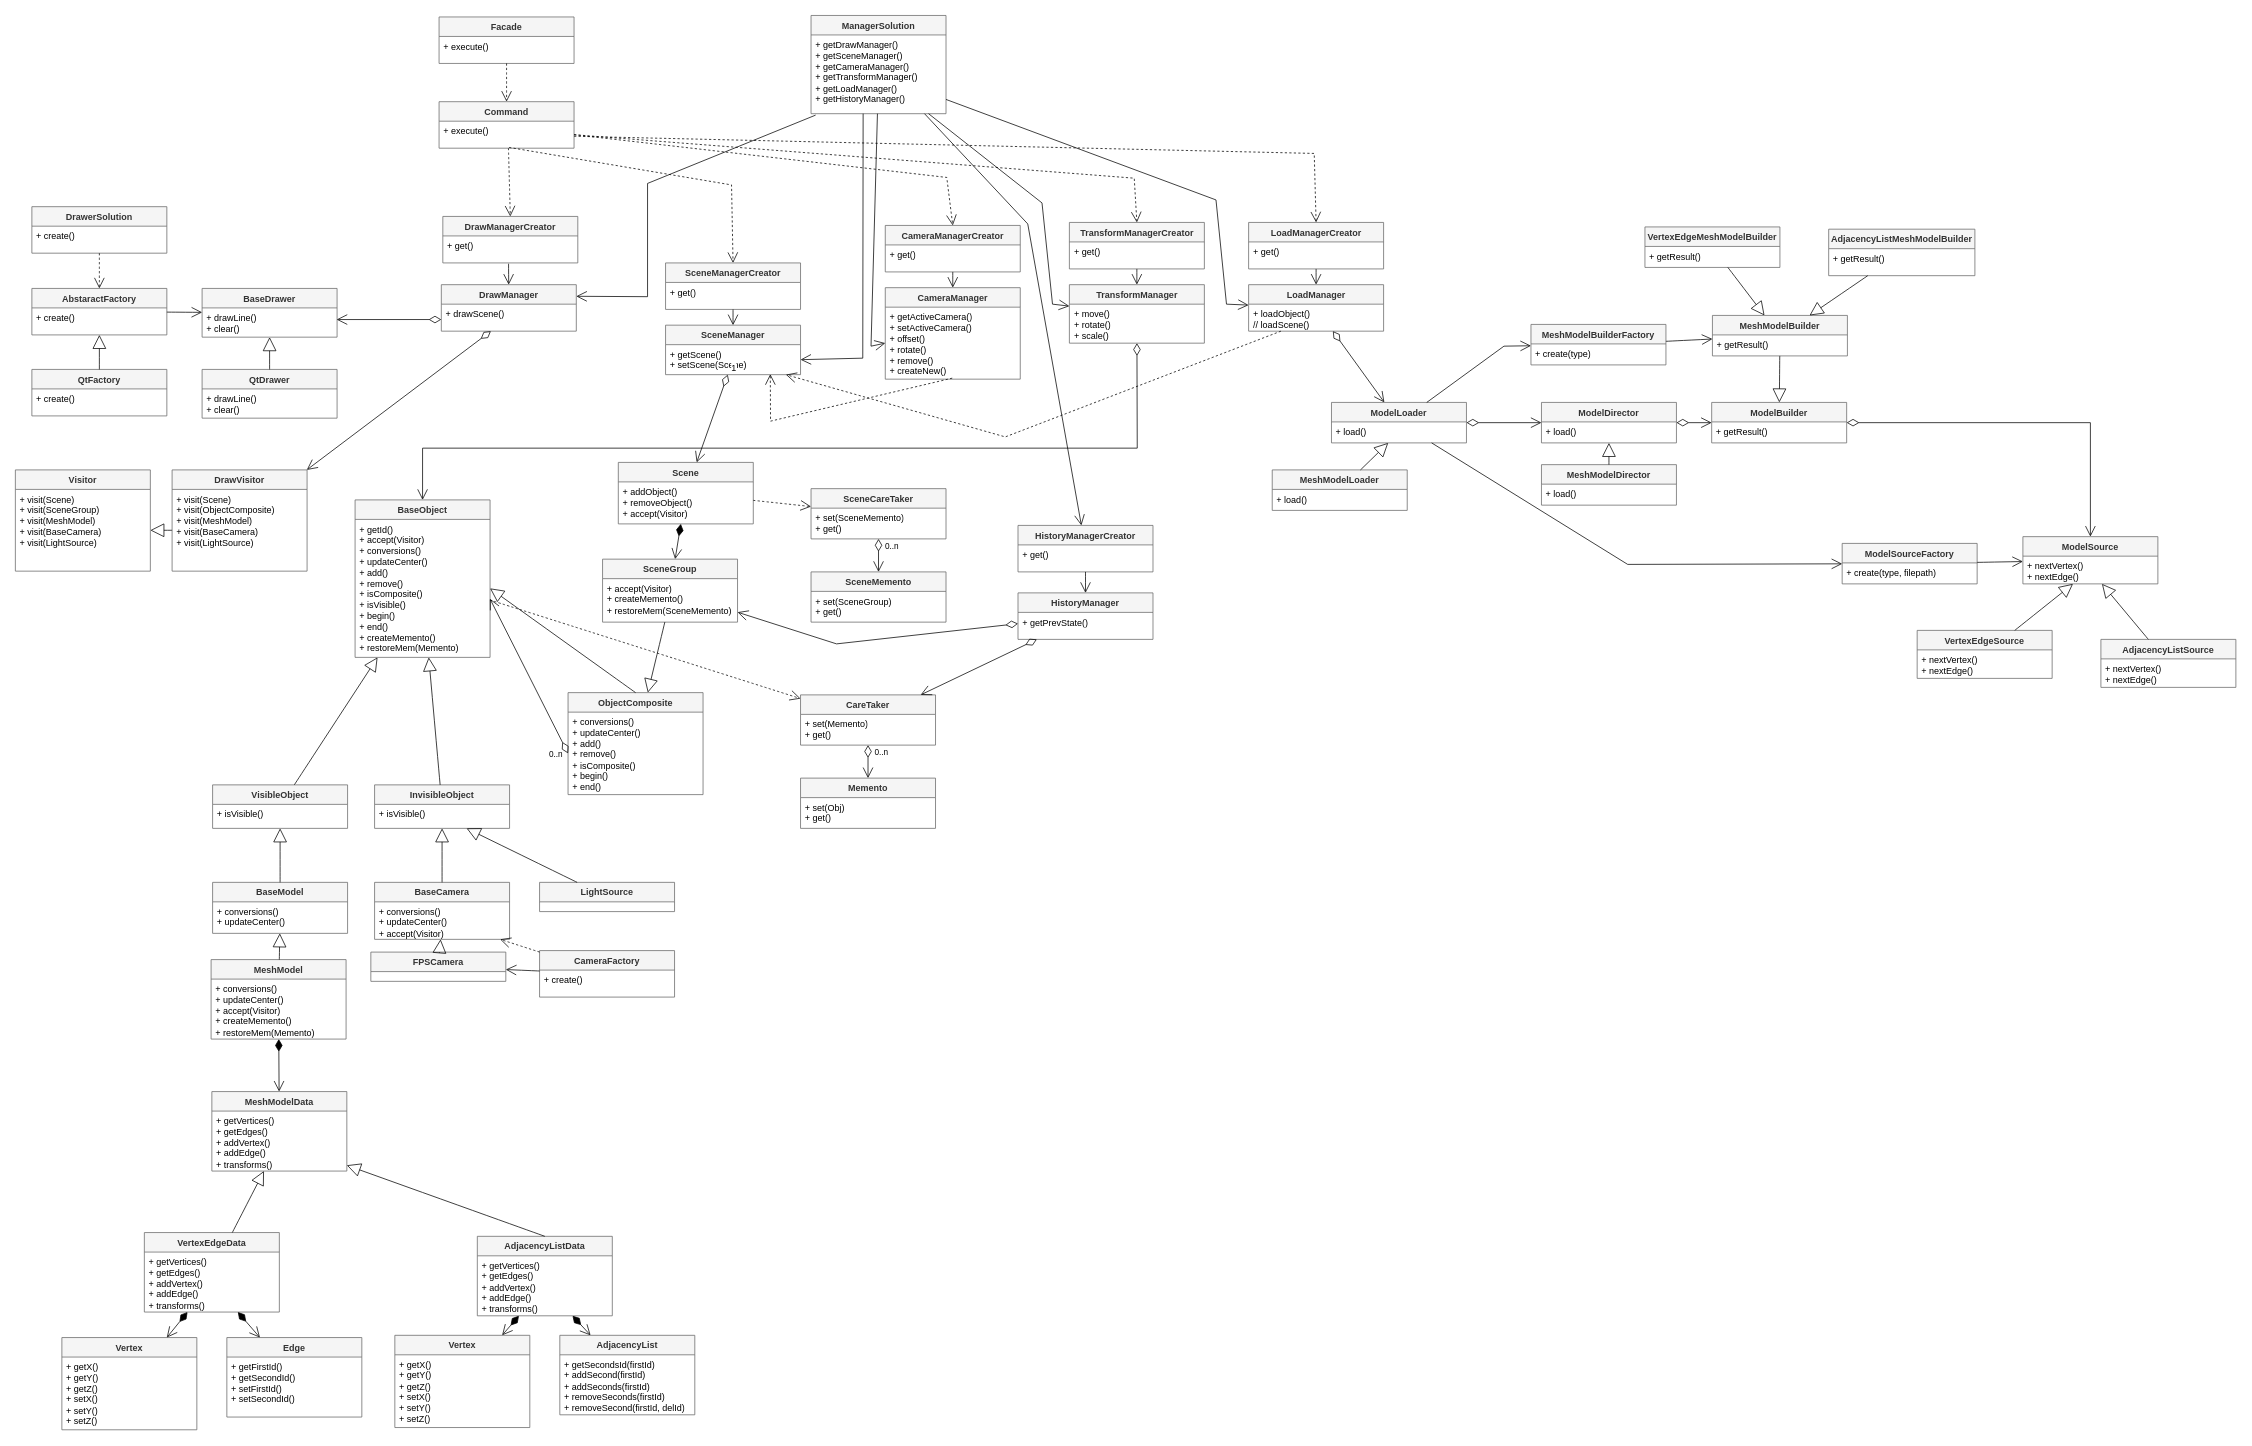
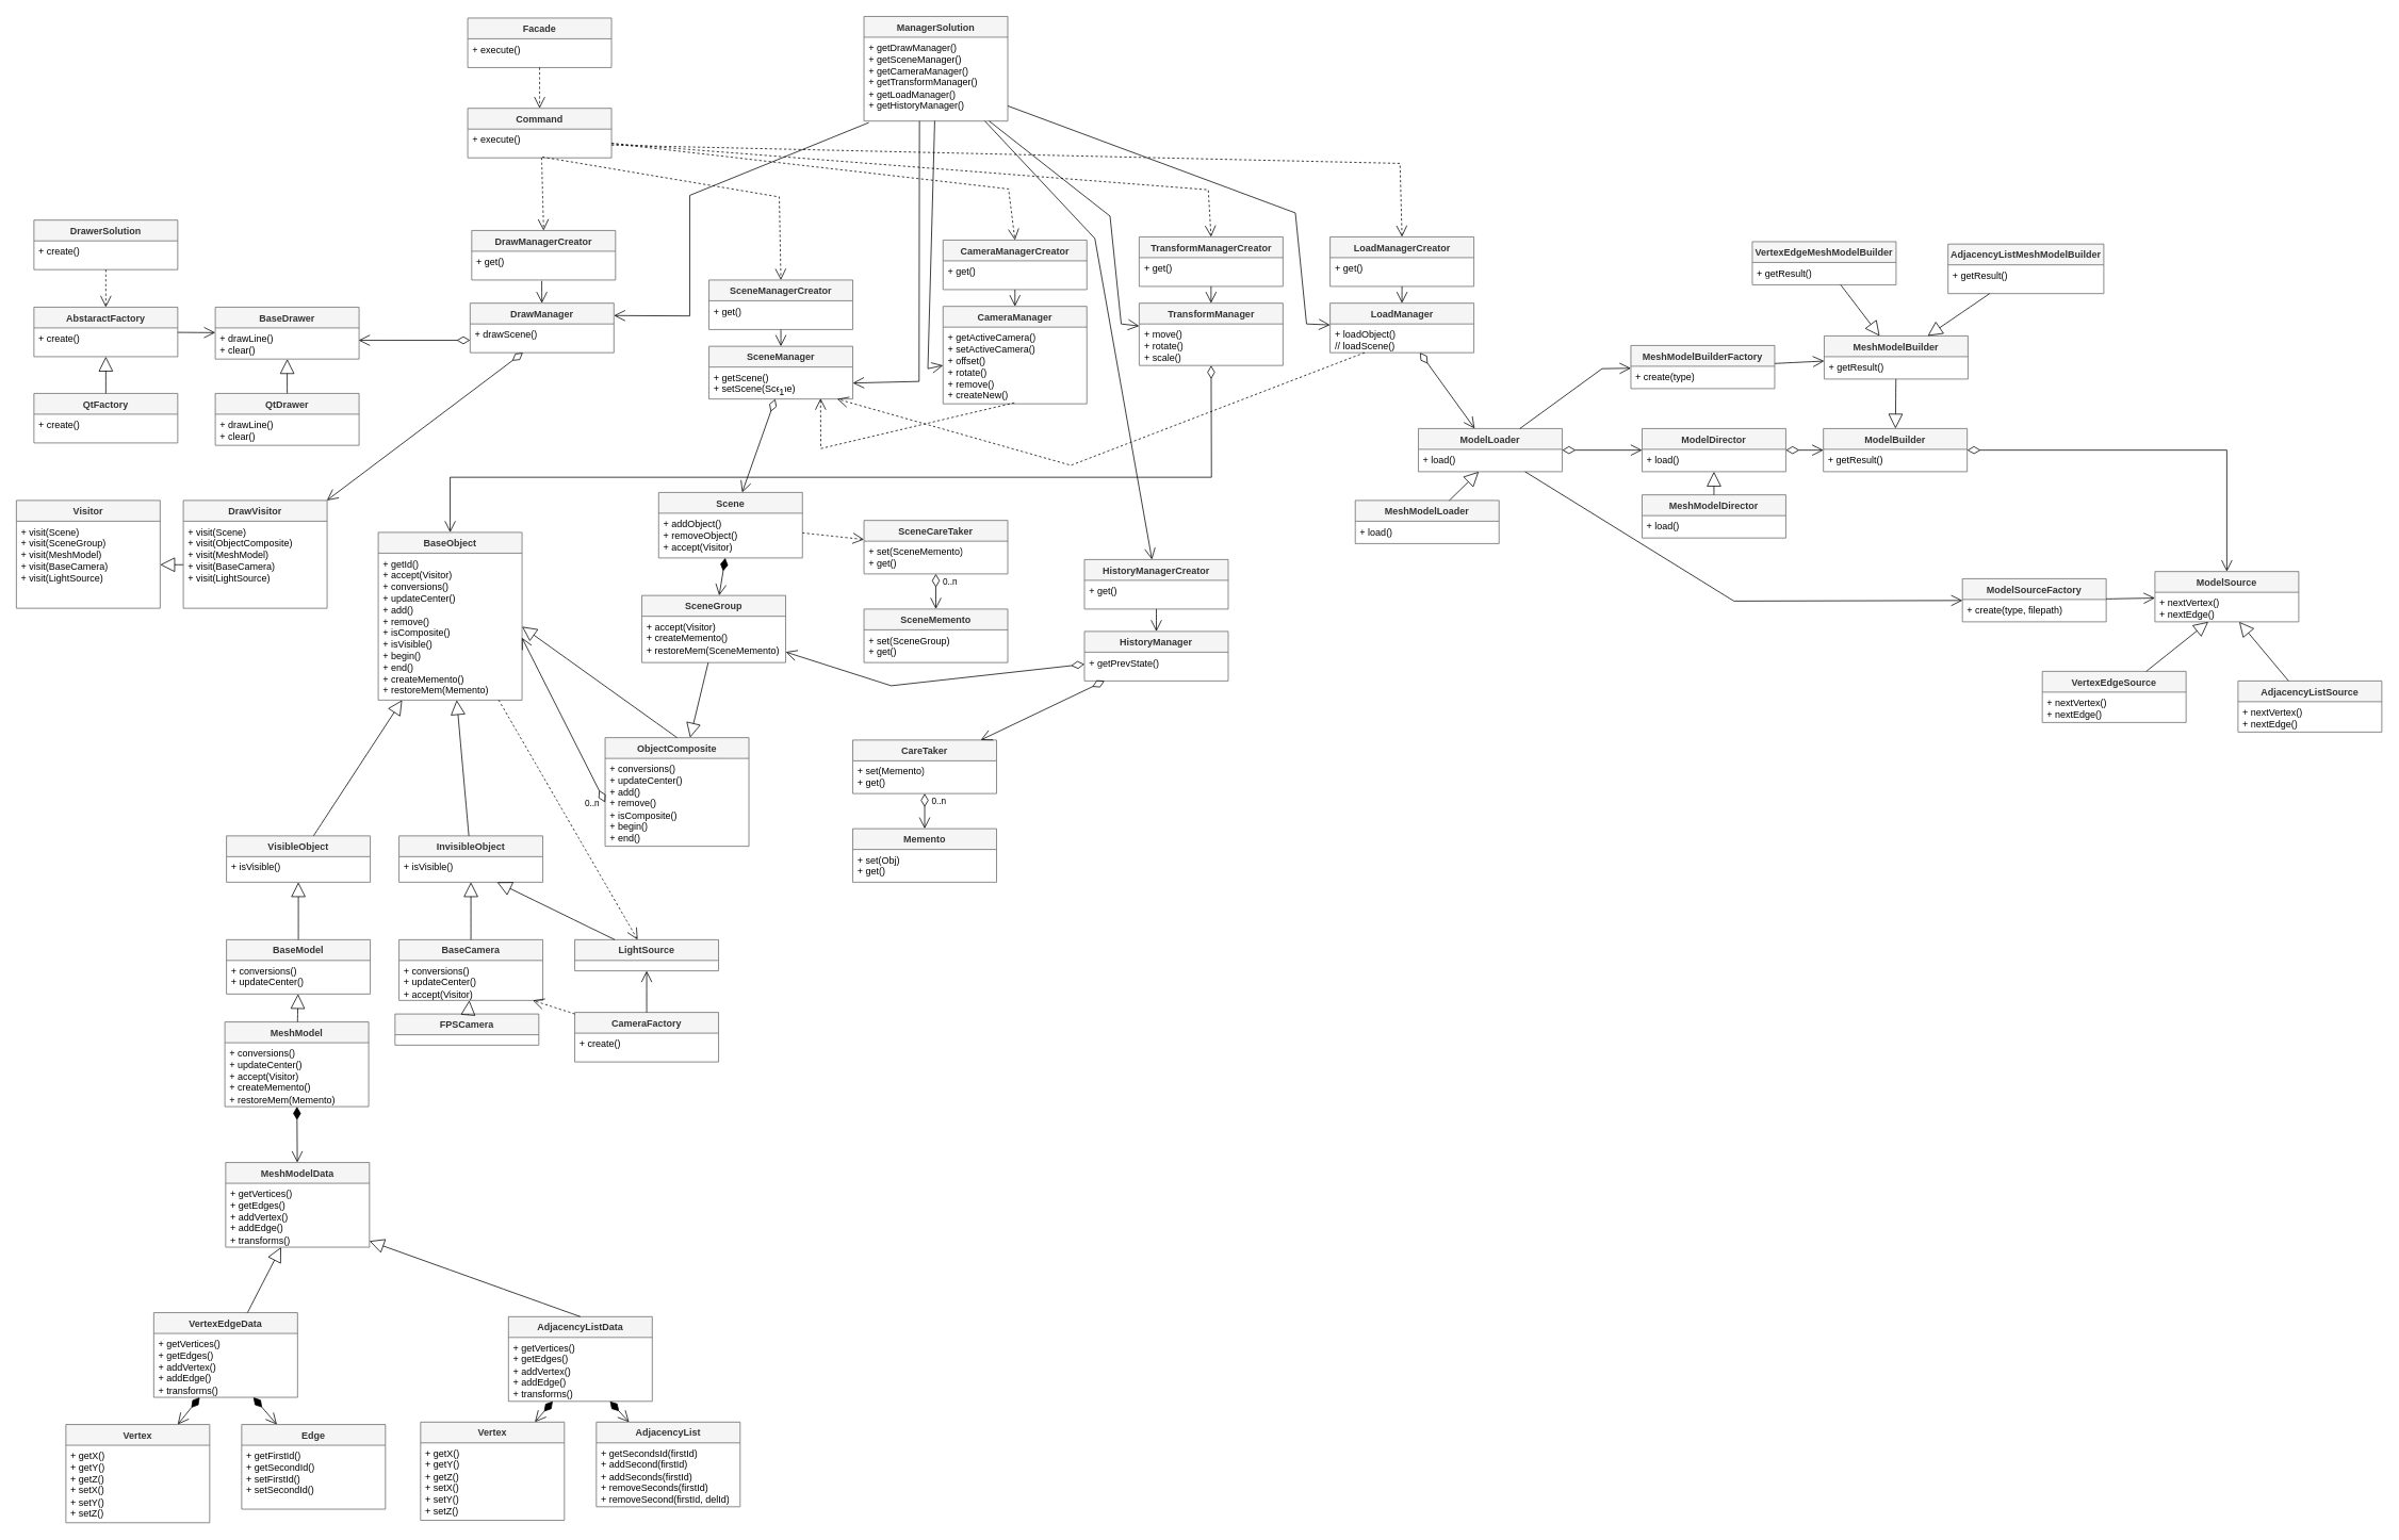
- <mxCell id="180" value="" style="endArrow=open;endSize=12;dashed=1;html=1;rounded=0;fontSize=12;curved=1;" edge="1" parent="1" source="62" target="176"><mxGeometry width="160" relative="1" as="geometry"><mxPoint x="1014" y="677" as="sourcePoint" /><mxPoint x="1091" y="685" as="targetPoint" /></mxGeometry></mxCell>
+ <mxCell id="180" value="" style="endArrow=open;endSize=12;dashed=1;html=1;rounded=0;fontSize=12;curved=1;" edge="1" parent="1" source="62" target="77"><mxGeometry width="160" relative="1" as="geometry"><mxPoint x="1014" y="677" as="sourcePoint" /><mxPoint x="1091" y="685" as="targetPoint" /></mxGeometry></mxCell>
- <mxCell id="105" value="" style="endArrow=open;endFill=1;endSize=12;html=1;rounded=0;fontSize=12;curved=1;" edge="1" parent="1" source="103" target="76"><mxGeometry width="160" relative="1" as="geometry"><mxPoint x="650" y="1234" as="sourcePoint" /><mxPoint x="810" y="1234" as="targetPoint" /></mxGeometry></mxCell>
+ <mxCell id="105" value="" style="endArrow=open;endFill=1;endSize=12;html=1;rounded=0;fontSize=12;curved=1;" edge="1" parent="1" source="103" target="77"><mxGeometry width="160" relative="1" as="geometry"><mxPoint x="650" y="1234" as="sourcePoint" /><mxPoint x="810" y="1234" as="targetPoint" /></mxGeometry></mxCell>
